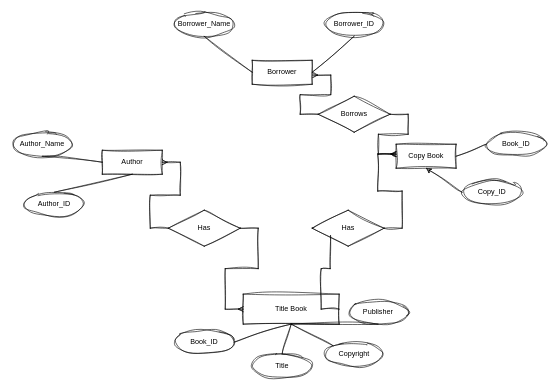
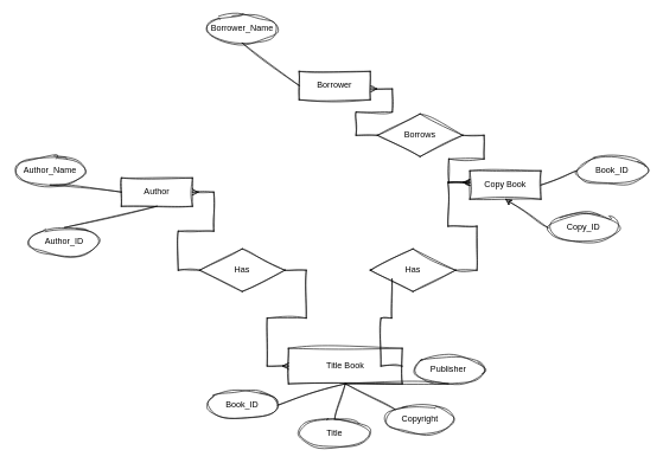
- <mxCell id="22" value="Borrower_ID" style="ellipse;whiteSpace=wrap;html=1;align=center;sketch=1;curveFitting=1;jiggle=2;" vertex="1" parent="1"><mxGeometry x="540" y="20" width="100" height="40" as="geometry" /></mxCell>
- <mxCell id="24" value="" style="endArrow=none;html=1;rounded=0;entryX=1;entryY=0.5;entryDx=0;entryDy=0;exitX=0.5;exitY=1;exitDx=0;exitDy=0;sketch=1;curveFitting=1;jiggle=2;" edge="1" source="22" target="21" parent="1"><mxGeometry relative="1" as="geometry"><mxPoint x="280" y="270" as="sourcePoint" /><mxPoint x="440" y="270" as="targetPoint" /></mxGeometry></mxCell>
